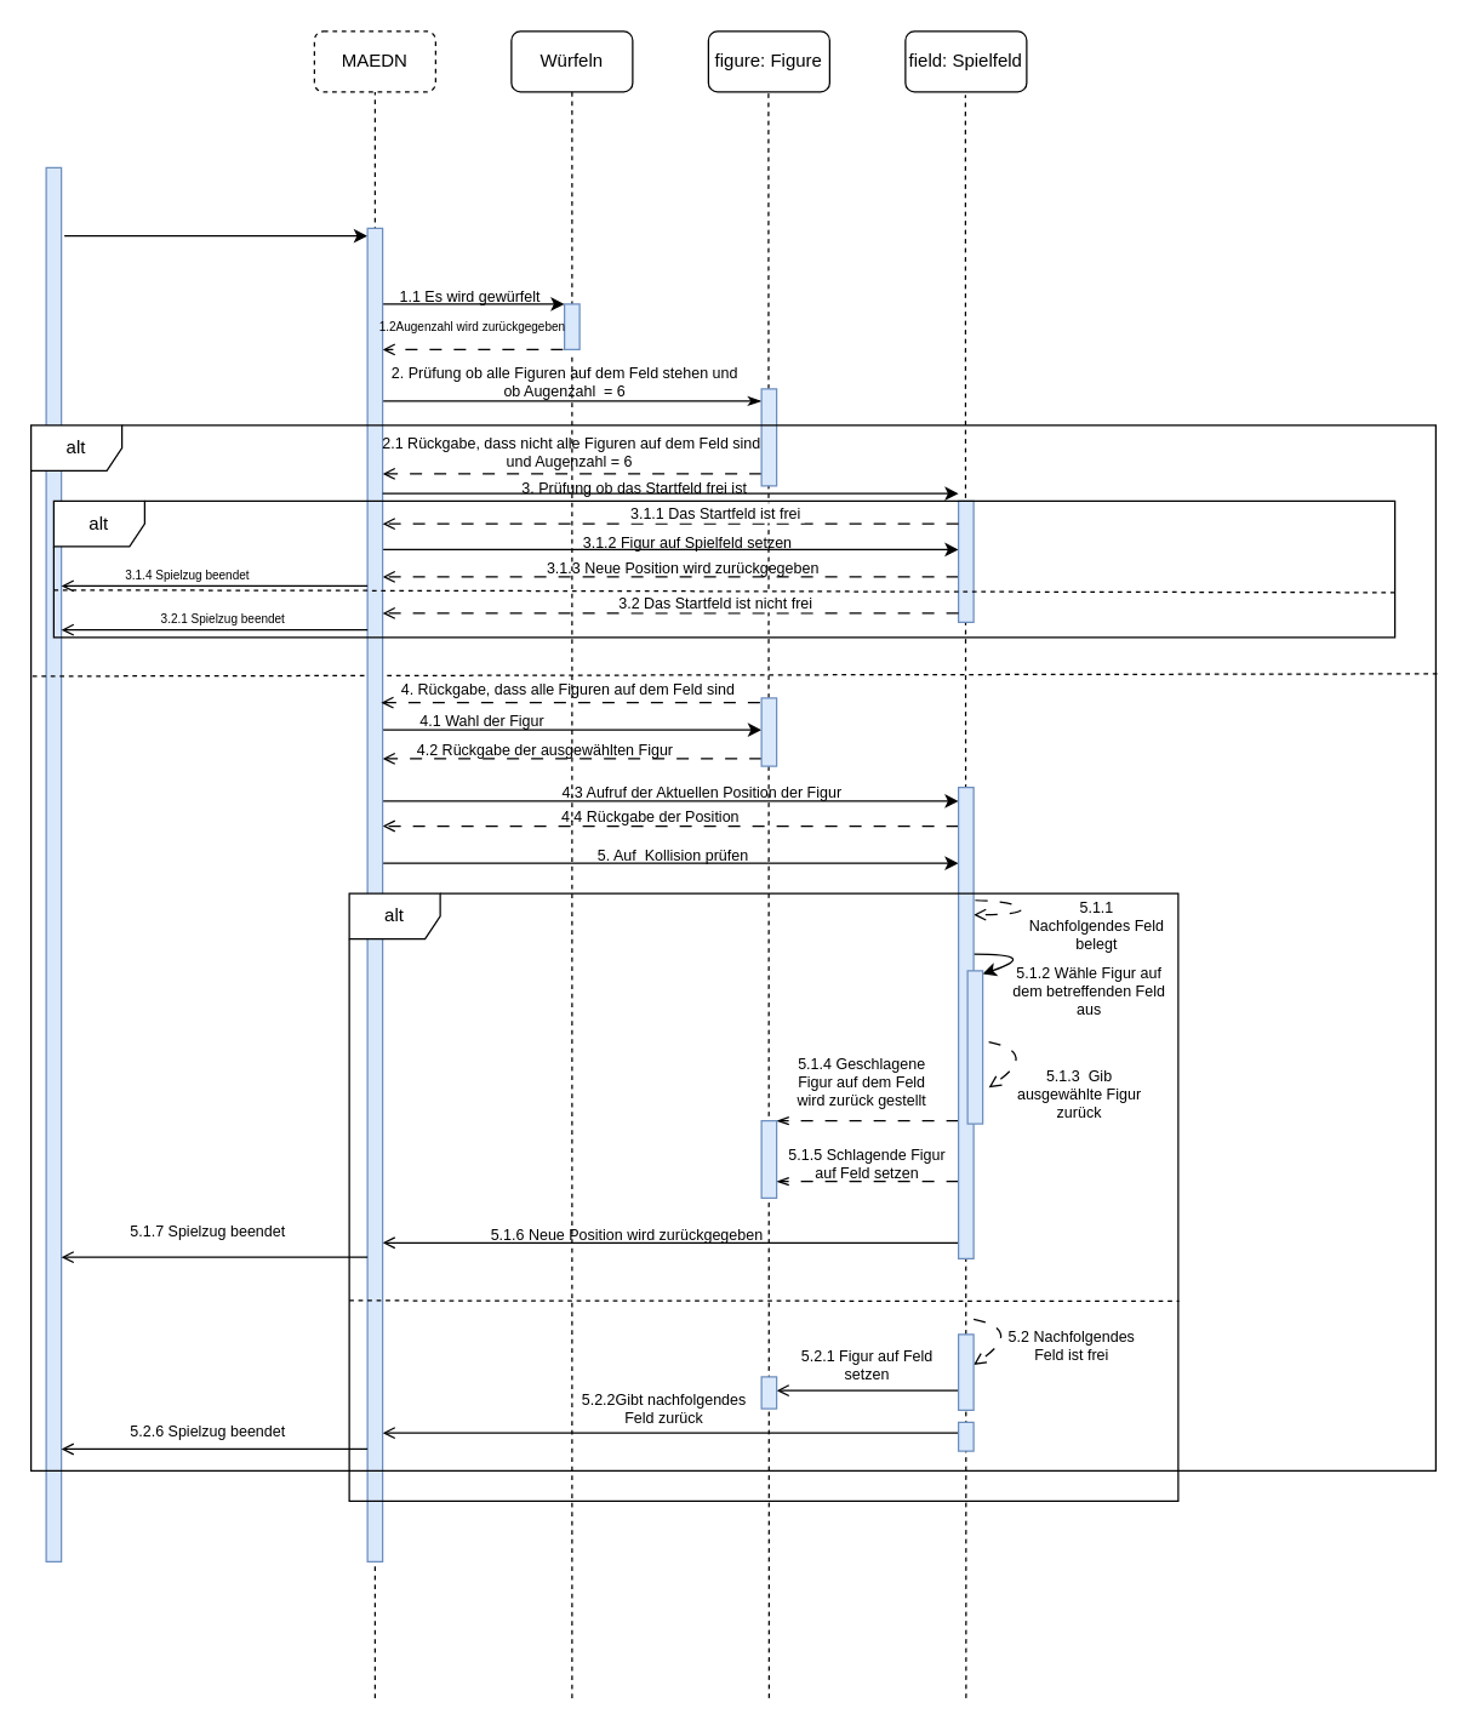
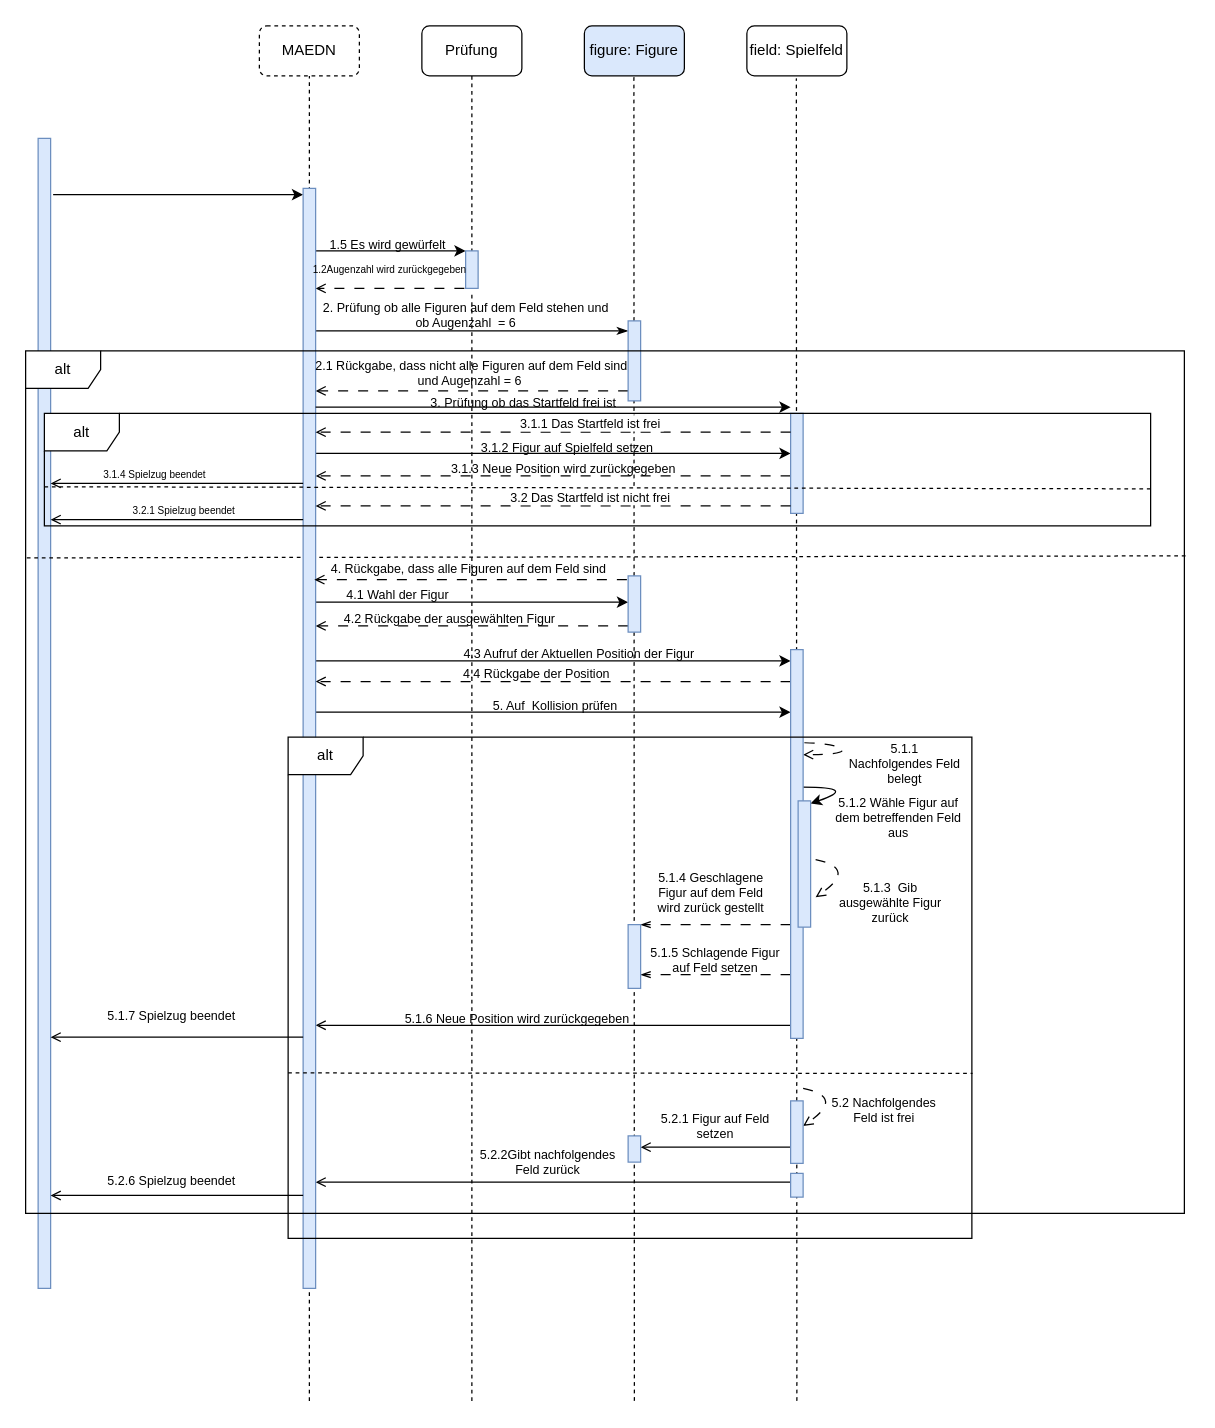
- <mxCell id="3" value="Würfeln" style="rounded=1;whiteSpace=wrap;html=1;strokeWidth=1;" parent="1" vertex="1"><mxGeometry x="337" y="20" width="80" height="40" as="geometry" /></mxCell>
+ <mxCell id="3" value="Prüfung" style="rounded=1;whiteSpace=wrap;html=1;strokeWidth=1;" parent="1" vertex="1"><mxGeometry x="337" y="20" width="80" height="40" as="geometry" /></mxCell>
- <mxCell id="7" value="figure: Figure" style="rounded=1;whiteSpace=wrap;html=1;strokeWidth=1;" parent="1" vertex="1"><mxGeometry x="467" y="20" width="80" height="40" as="geometry" /></mxCell>
+ <mxCell id="7" value="figure: Figure" style="rounded=1;whiteSpace=wrap;html=1;strokeWidth=1;fillColor=#dae8fc;" parent="1" vertex="1"><mxGeometry x="467" y="20" width="80" height="40" as="geometry" /></mxCell>
- <mxCell id="14" value="&lt;font style=&quot;font-size: 10px;&quot;&gt;1.1 Es wird gewürfelt&lt;/font&gt;" style="text;html=1;strokeColor=none;fillColor=none;align=center;verticalAlign=middle;whiteSpace=wrap;rounded=0;fontSize=6;strokeWidth=1;" parent="1" vertex="1"><mxGeometry x="252" y="190" width="116" height="10" as="geometry" /></mxCell>
+ <mxCell id="14" value="&lt;font style=&quot;font-size: 10px;&quot;&gt;1.5 Es wird gewürfelt&lt;/font&gt;" style="text;html=1;strokeColor=none;fillColor=none;align=center;verticalAlign=middle;whiteSpace=wrap;rounded=0;fontSize=6;strokeWidth=1;" parent="1" vertex="1"><mxGeometry x="252" y="190" width="116" height="10" as="geometry" /></mxCell>
